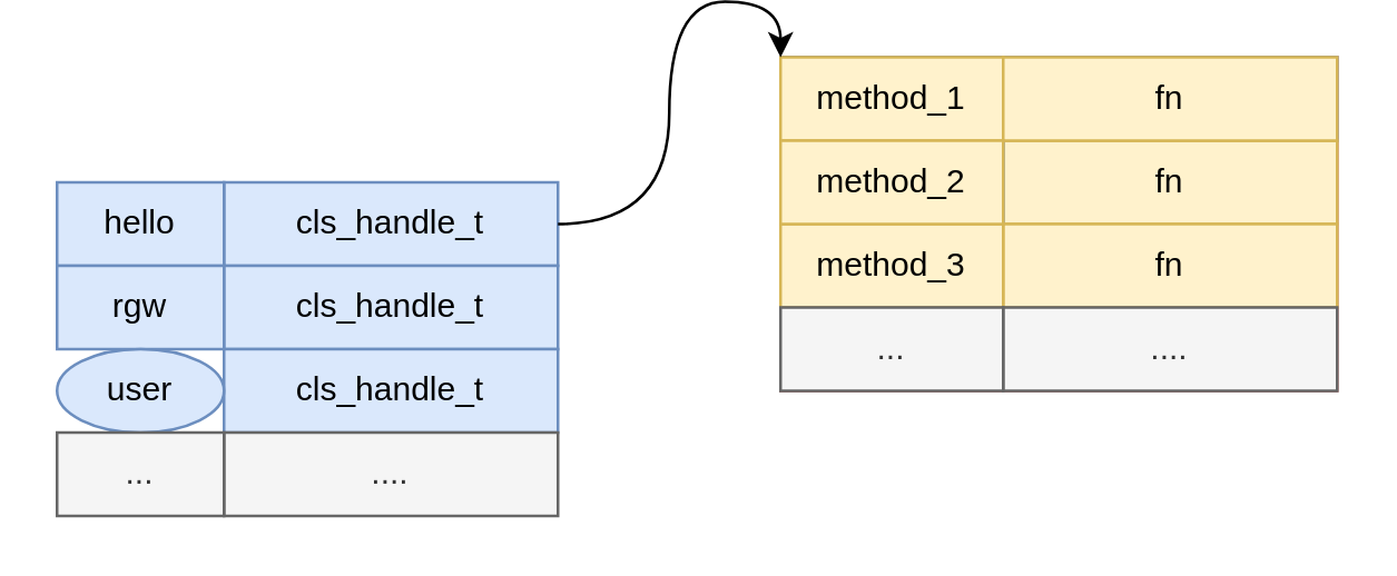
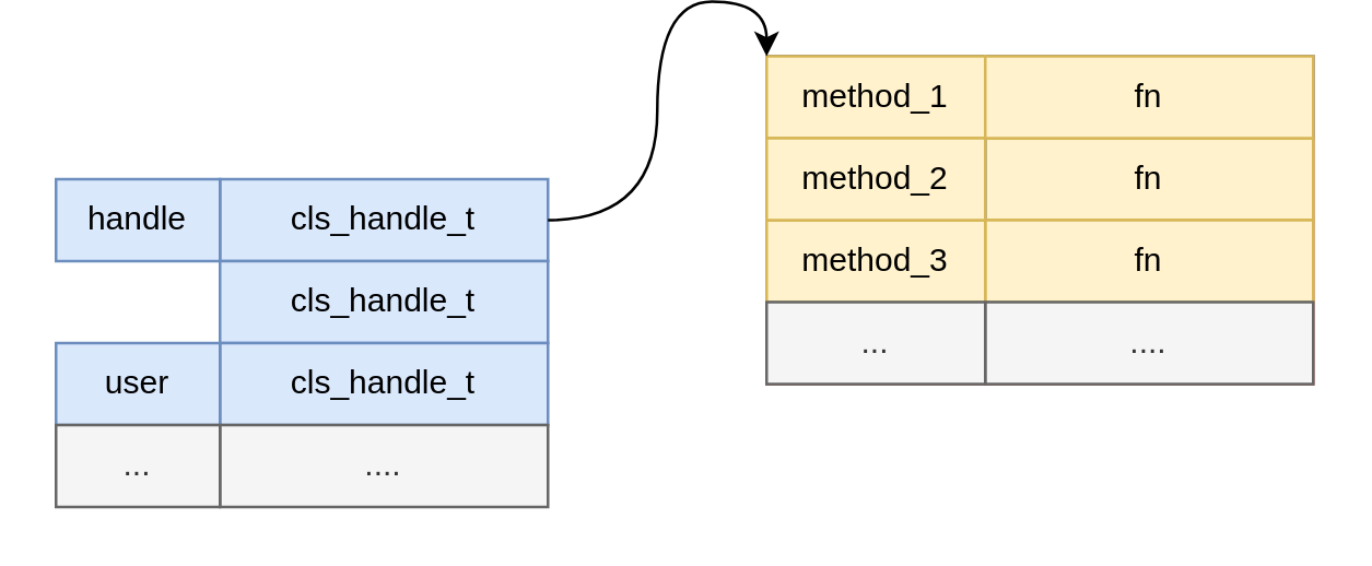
- <mxCell id="4" value="hello" style="rounded=0;whiteSpace=wrap;html=1;fillColor=#dae8fc;strokeColor=#6c8ebf;" vertex="1" parent="2"><mxGeometry width="60" height="30" as="geometry" /></mxCell>
+ <mxCell id="4" value="handle" style="rounded=0;whiteSpace=wrap;html=1;fillColor=#dae8fc;strokeColor=#6c8ebf;" vertex="1" parent="2"><mxGeometry width="60" height="30" as="geometry" /></mxCell>
- <mxCell id="6" value="rgw" style="rounded=0;whiteSpace=wrap;html=1;fillColor=#dae8fc;strokeColor=#6c8ebf;" vertex="1" parent="2"><mxGeometry y="30" width="60" height="30" as="geometry" /></mxCell>
- <mxCell id="8" value="user" style="ellipse;whiteSpace=wrap;html=1;fillColor=#dae8fc;strokeColor=#6c8ebf;" vertex="1" parent="2"><mxGeometry y="60" width="60" height="30" as="geometry" /></mxCell>
+ <mxCell id="8" value="user" style="rounded=0;whiteSpace=wrap;html=1;fillColor=#dae8fc;strokeColor=#6c8ebf;" vertex="1" parent="2"><mxGeometry y="60" width="60" height="30" as="geometry" /></mxCell>
